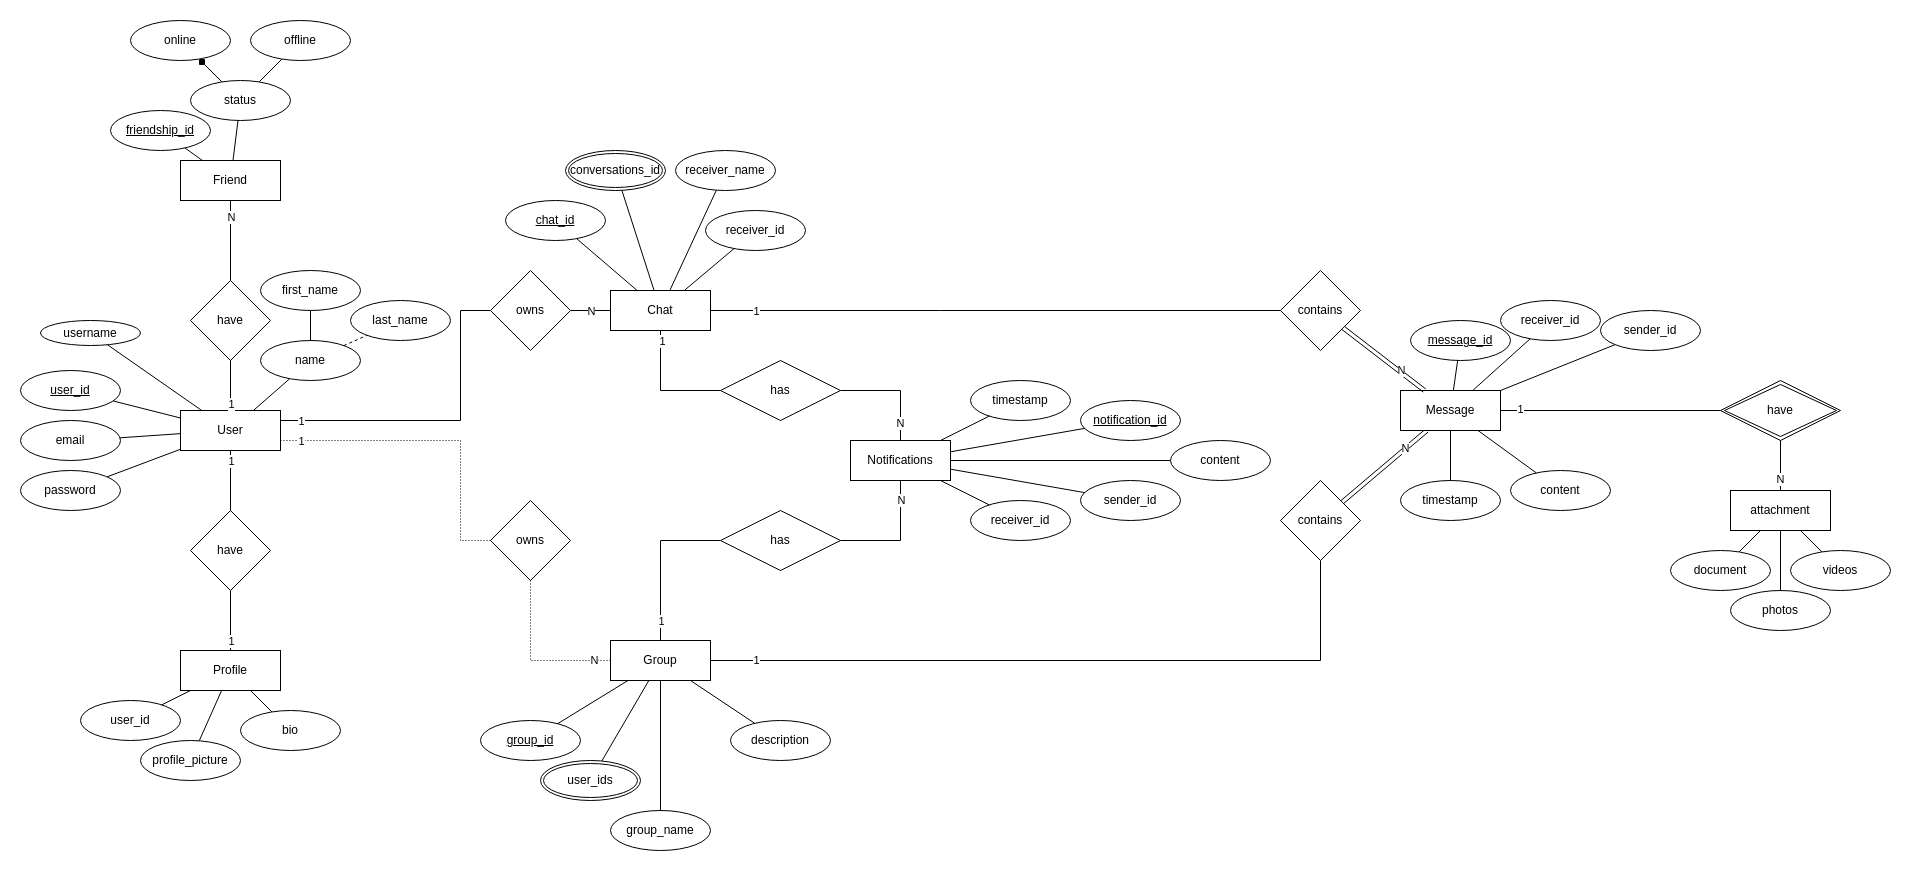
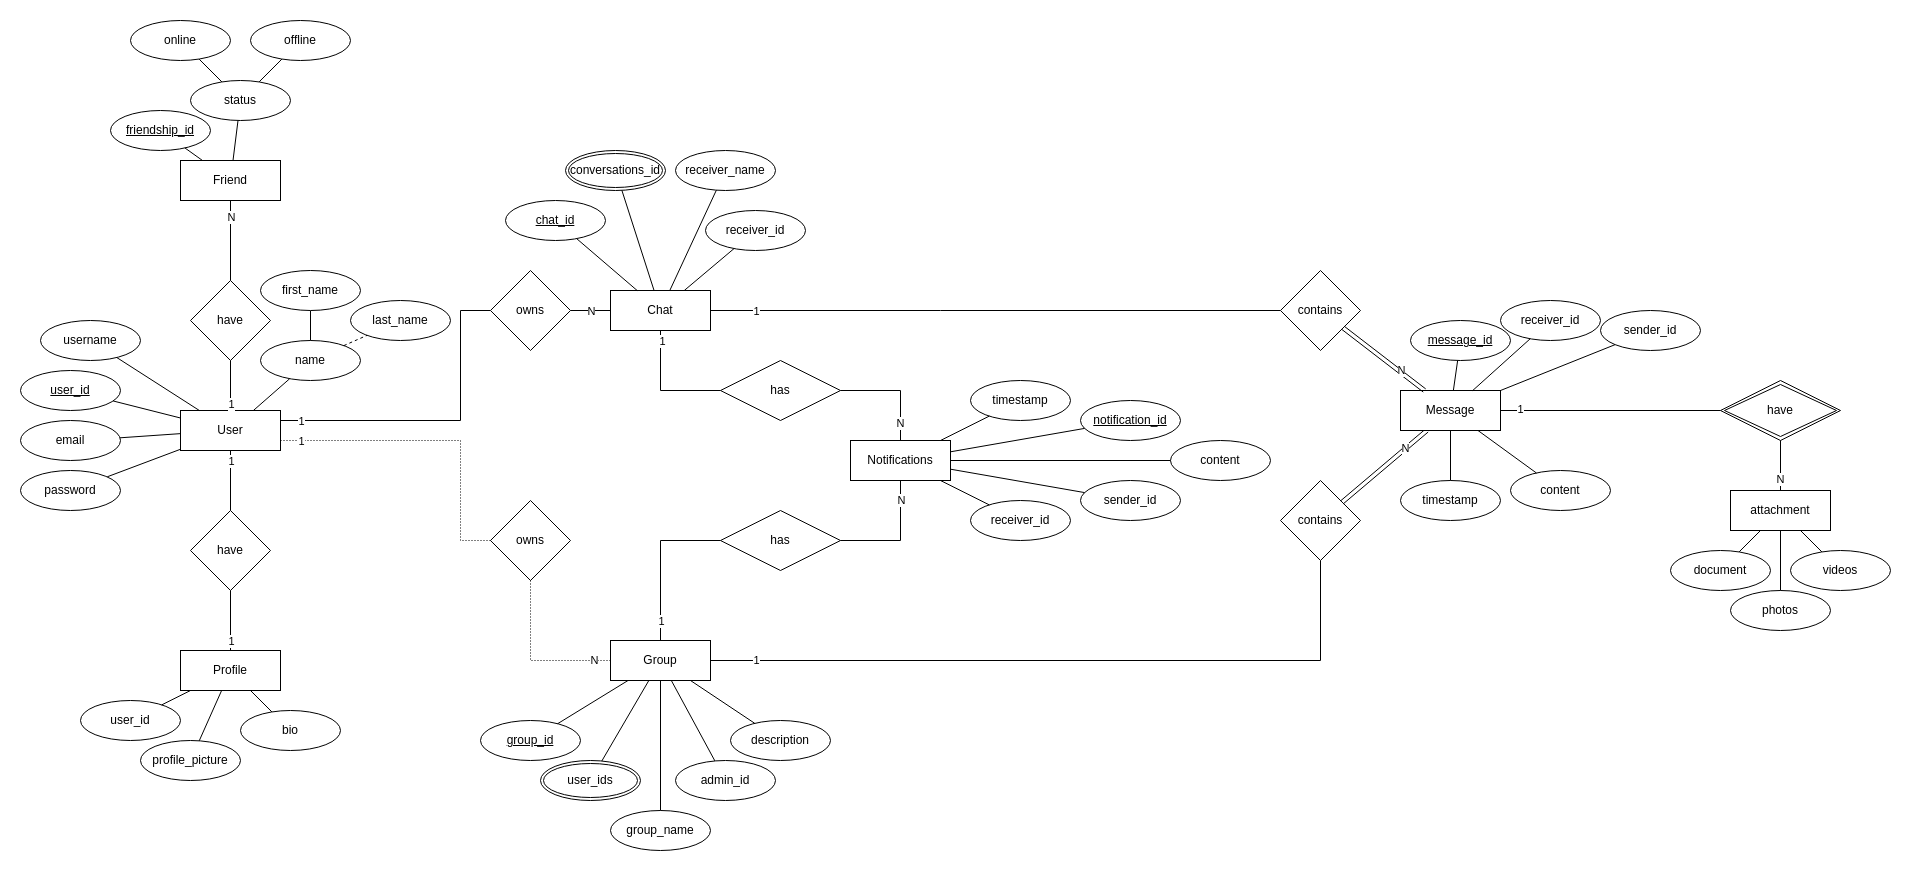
- <mxCell id="138" value="" style="endArrow=diamond;html=1;rounded=0;" parent="132" source="134" target="136" edge="1"><mxGeometry relative="1" as="geometry"><mxPoint x="-10" y="30" as="sourcePoint" /><mxPoint x="150" y="30" as="targetPoint" /></mxGeometry></mxCell>
+ <mxCell id="138" value="" style="endArrow=none;html=1;rounded=0;" parent="132" source="134" target="136" edge="1"><mxGeometry relative="1" as="geometry"><mxPoint x="-10" y="30" as="sourcePoint" /><mxPoint x="150" y="30" as="targetPoint" /></mxGeometry></mxCell>
- <mxCell id="108" value="username" style="ellipse;whiteSpace=wrap;html=1;align=center;" parent="1" vertex="1"><mxGeometry x="40" y="320" width="100" height="25" as="geometry" /></mxCell>
+ <mxCell id="108" value="username" style="ellipse;whiteSpace=wrap;html=1;align=center;" parent="1" vertex="1"><mxGeometry x="40" y="320" width="100" height="40" as="geometry" /></mxCell>
+ <mxCell id="17" value="" style="endArrow=none;html=1;rounded=0;" parent="6" source="7" target="12" edge="1"><mxGeometry relative="1" as="geometry"><mxPoint x="610" y="470" as="sourcePoint" /><mxPoint x="770" y="470" as="targetPoint" /></mxGeometry></mxCell>
+ <mxCell id="12" value="admin_id" style="ellipse;whiteSpace=wrap;html=1;align=center;" parent="8" vertex="1"><mxGeometry x="195" y="40" width="100" height="40" as="geometry" /></mxCell>
